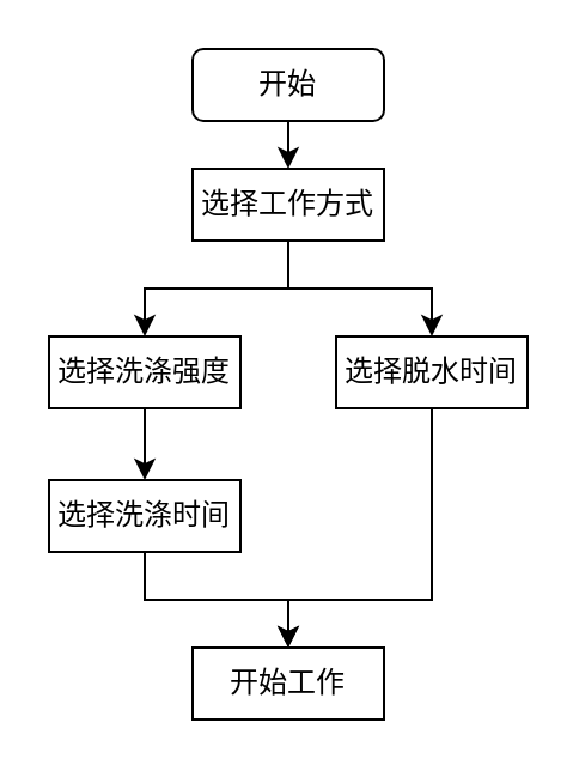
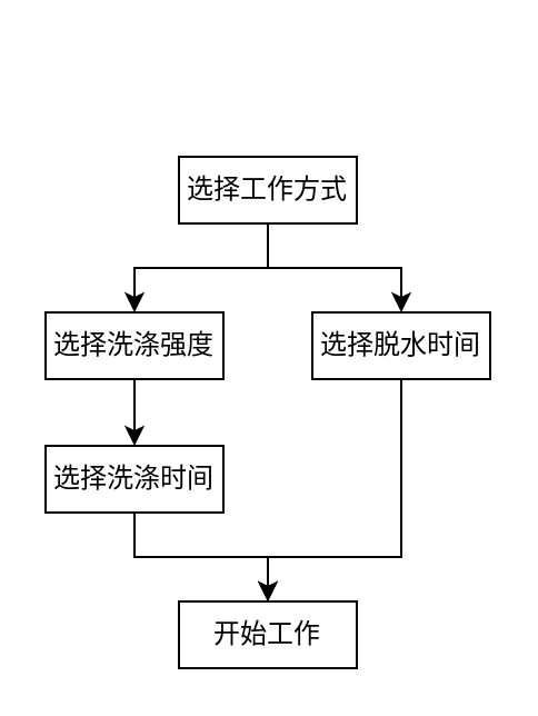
- <mxCell id="3" value="开始" style="rounded=1;whiteSpace=wrap;html=1;" vertex="1" parent="1"><mxGeometry x="80" y="20" width="80" height="30" as="geometry" /></mxCell>
- <mxCell id="2" style="edgeStyle=orthogonalEdgeStyle;rounded=0;orthogonalLoop=1;jettySize=auto;html=1;exitX=0.5;exitY=1;exitDx=0;exitDy=0;entryX=0.5;entryY=0;entryDx=0;entryDy=0;" edge="1" parent="1" source="3" target="6"><mxGeometry relative="1" as="geometry" /></mxCell>
